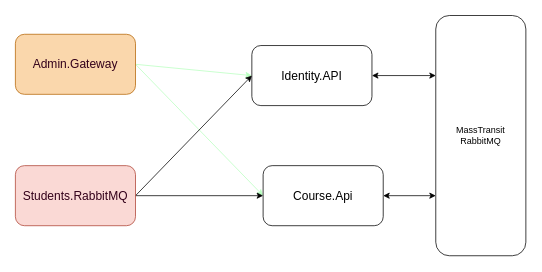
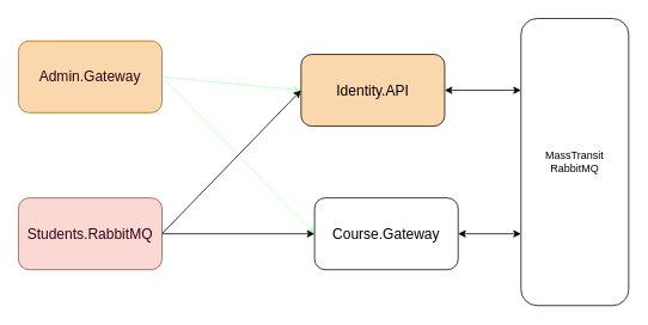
- <mxCell id="5" value="Identity.API" style="rounded=1;whiteSpace=wrap;html=1;fontSize=16;" vertex="1" parent="1"><mxGeometry x="335" y="60" width="160" height="80" as="geometry" /></mxCell>
+ <mxCell id="5" value="Identity.API" style="rounded=1;whiteSpace=wrap;html=1;fontSize=16;fillColor=#fad7ac;" vertex="1" parent="1"><mxGeometry x="335" y="60" width="160" height="80" as="geometry" /></mxCell>
- <mxCell id="6" value="Course.Api" style="rounded=1;whiteSpace=wrap;html=1;fontSize=16;" vertex="1" parent="1"><mxGeometry x="350" y="220" width="160" height="80" as="geometry" /></mxCell>
+ <mxCell id="6" value="Course.Gateway" style="rounded=1;whiteSpace=wrap;html=1;fontSize=16;" vertex="1" parent="1"><mxGeometry x="350" y="220" width="160" height="80" as="geometry" /></mxCell>
